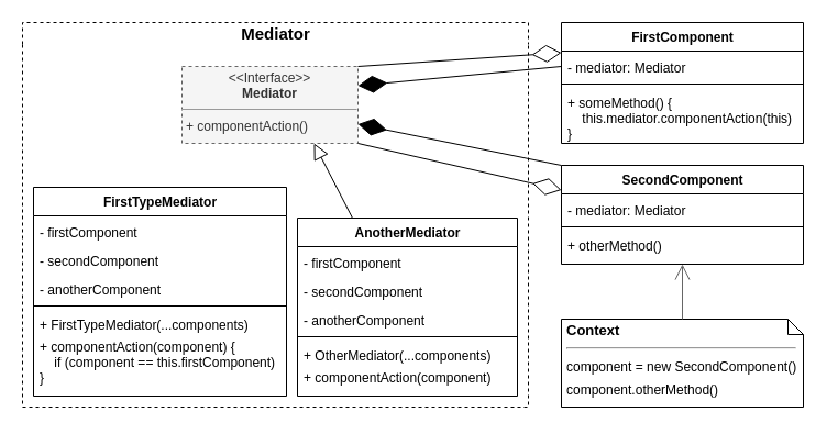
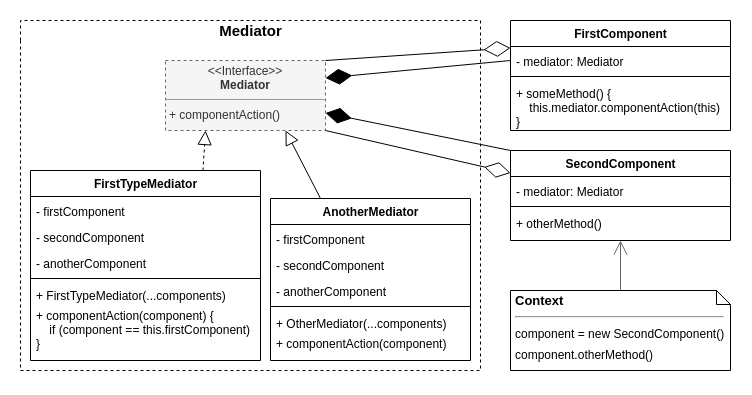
+ <mxCell id="18" value="" style="endArrow=block;dashed=1;endFill=0;endSize=12;html=1;entryX=0.25;entryY=1;entryDx=0;entryDy=0;exitX=0.75;exitY=0;exitDx=0;exitDy=0;" edge="1" parent="2" source="11" target="3"><mxGeometry width="160" relative="1" as="geometry"><mxPoint x="50" y="100" as="sourcePoint" /><mxPoint x="420" y="-130" as="targetPoint" /></mxGeometry></mxCell>
